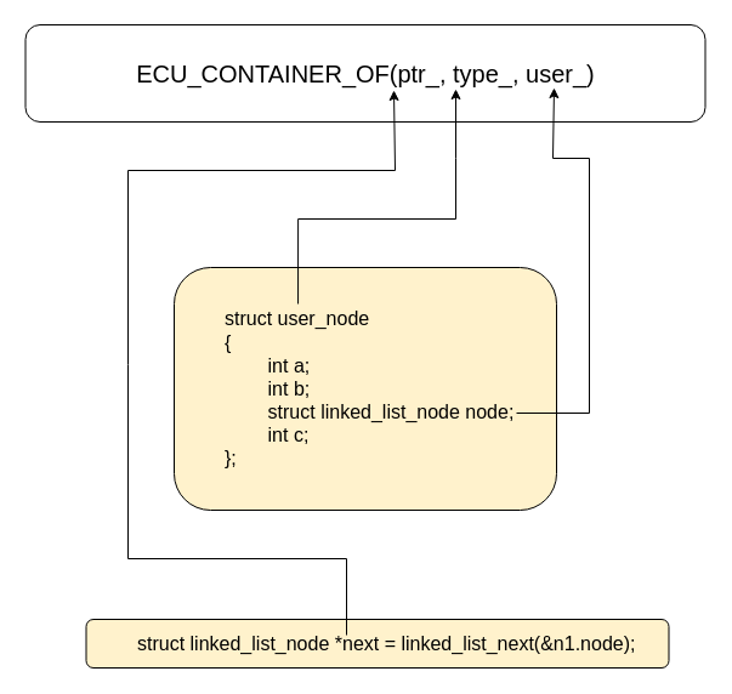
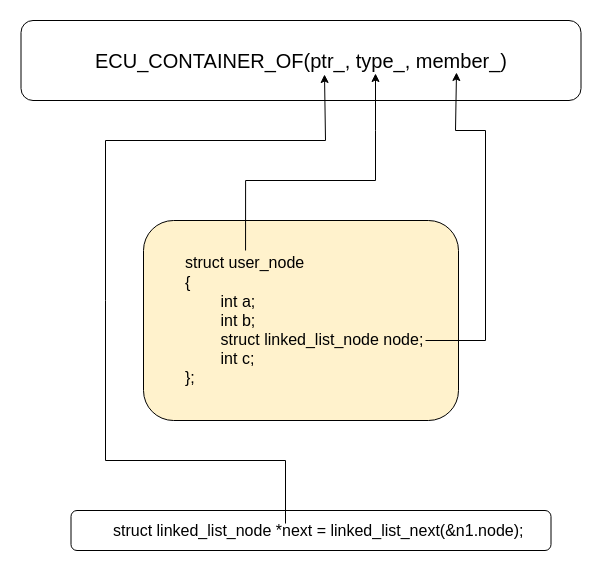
- <mxCell id="2" value="&lt;font style=&quot;font-size: 20px;&quot;&gt;ECU_CONTAINER_OF(ptr_, type_, user_)&lt;/font&gt;" style="rounded=1;whiteSpace=wrap;html=1;" parent="1" vertex="1"><mxGeometry x="20.5" y="20" width="560" height="80" as="geometry" /></mxCell>
+ <mxCell id="2" value="&lt;font style=&quot;font-size: 20px;&quot;&gt;ECU_CONTAINER_OF(ptr_, type_, member_)&lt;/font&gt;" style="rounded=1;whiteSpace=wrap;html=1;" parent="1" vertex="1"><mxGeometry x="20.5" y="20" width="560" height="80" as="geometry" /></mxCell>
- <mxCell id="6" value="&lt;blockquote style=&quot;margin: 0 0 0 40px; border: none; padding: 0px;&quot;&gt;&lt;font style=&quot;font-size: 16px;&quot;&gt;struct linked_list_node *next = linked_list_next(&amp;amp;n1.node);&lt;/font&gt;&lt;/blockquote&gt;" style="rounded=1;whiteSpace=wrap;html=1;align=left;fillColor=#fff2cc;" parent="1" vertex="1"><mxGeometry x="70.5" y="510" width="480" height="40" as="geometry" /></mxCell>
+ <mxCell id="6" value="&lt;blockquote style=&quot;margin: 0 0 0 40px; border: none; padding: 0px;&quot;&gt;&lt;font style=&quot;font-size: 16px;&quot;&gt;struct linked_list_node *next = linked_list_next(&amp;amp;n1.node);&lt;/font&gt;&lt;/blockquote&gt;" style="rounded=1;whiteSpace=wrap;html=1;align=left;" parent="1" vertex="1"><mxGeometry x="70.5" y="510" width="480" height="40" as="geometry" /></mxCell>
